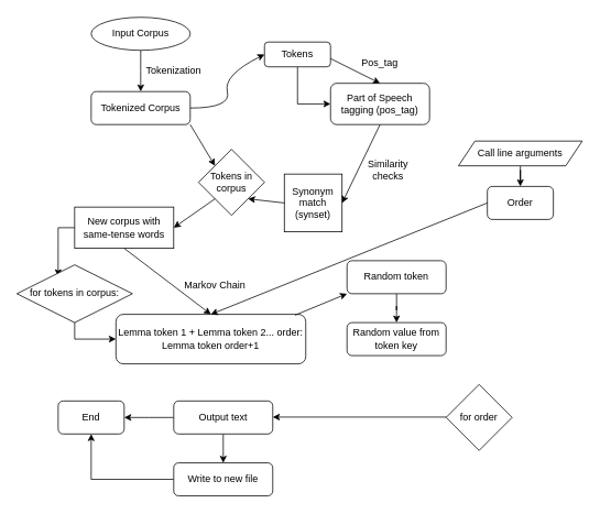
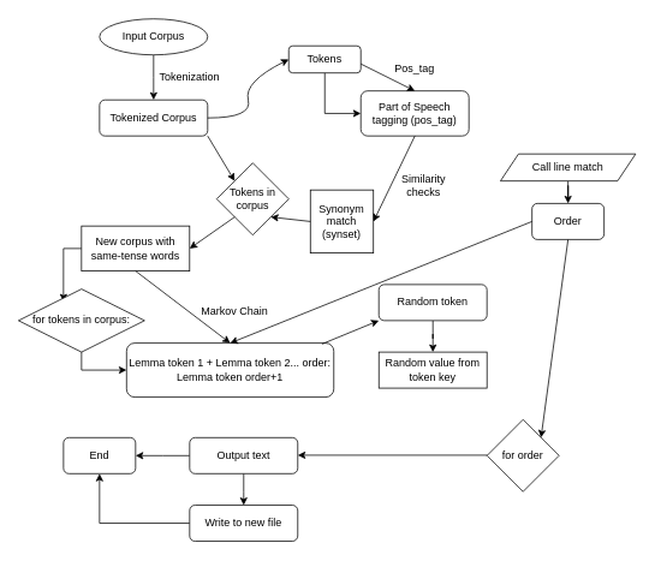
- <mxCell id="40" value="Call line arguments" style="shape=parallelogram;perimeter=parallelogramPerimeter;whiteSpace=wrap;html=1;fixedSize=1;" vertex="1" parent="1"><mxGeometry x="555" y="170" width="150" height="30" as="geometry" /></mxCell>
+ <mxCell id="40" value="Call line match" style="shape=parallelogram;perimeter=parallelogramPerimeter;whiteSpace=wrap;html=1;fixedSize=1;" vertex="1" parent="1"><mxGeometry x="555" y="170" width="150" height="30" as="geometry" /></mxCell>
+ <mxCell id="42" value="" style="endArrow=classic;html=1;rounded=0;exitX=0.5;exitY=1;exitDx=0;exitDy=0;entryX=1;entryY=0;entryDx=0;entryDy=0;" edge="1" parent="1" source="38" target="31"><mxGeometry width="50" height="50" relative="1" as="geometry"><mxPoint x="590" y="380" as="sourcePoint" /><mxPoint x="640" y="330" as="targetPoint" /></mxGeometry></mxCell>
- <mxCell id="29" value="Random value from token key" style="rounded=1;whiteSpace=wrap;html=1;" vertex="1" parent="1"><mxGeometry x="420" y="390" width="120" height="40" as="geometry" /></mxCell>
+ <mxCell id="29" value="Random value from token key" style="whiteSpace=wrap;html=1;rounded=0;" vertex="1" parent="1"><mxGeometry x="420" y="390" width="120" height="40" as="geometry" /></mxCell>
